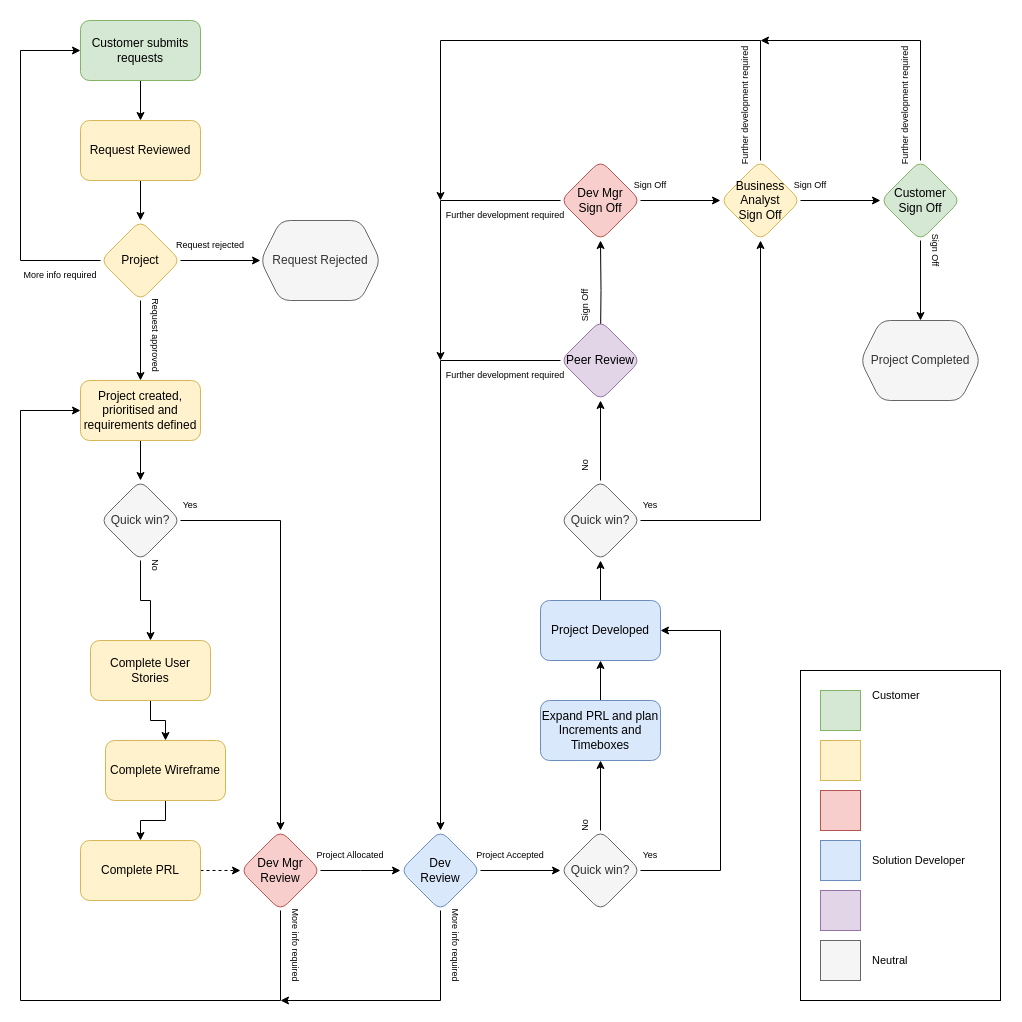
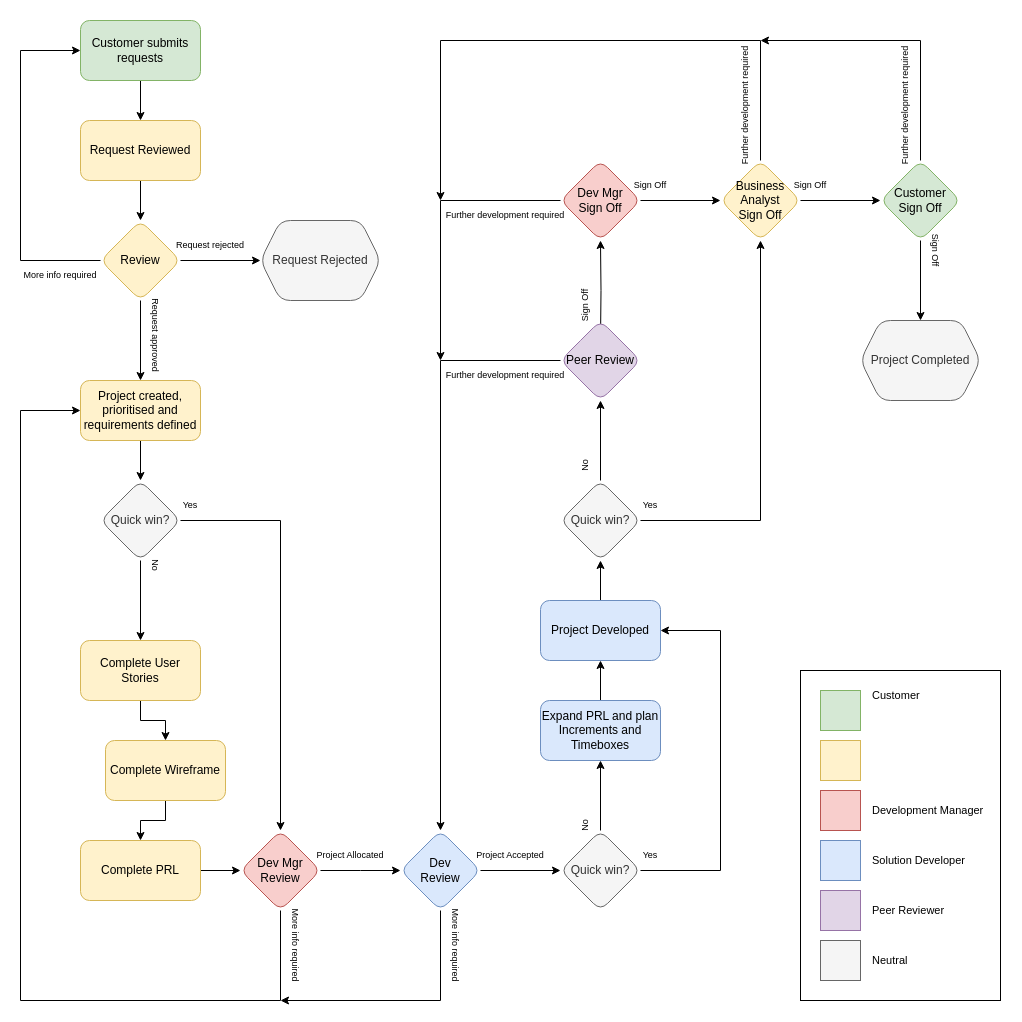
- <mxCell id="10" value="Project" style="rhombus;whiteSpace=wrap;html=1;rounded=1;shadow=0;strokeColor=#d6b656;strokeWidth=1;fillColor=#fff2cc;glass=0;" vertex="1" parent="1"><mxGeometry x="100" y="220" width="80" height="80" as="geometry" /></mxCell>
+ <mxCell id="10" value="Review" style="rhombus;whiteSpace=wrap;html=1;rounded=1;shadow=0;strokeColor=#d6b656;strokeWidth=1;fillColor=#fff2cc;glass=0;" vertex="1" parent="1"><mxGeometry x="100" y="220" width="80" height="80" as="geometry" /></mxCell>
- <mxCell id="18" value="Complete User Stories" style="whiteSpace=wrap;html=1;rounded=1;shadow=0;strokeColor=#d6b656;strokeWidth=1;fillColor=#fff2cc;glass=0;" vertex="1" parent="1"><mxGeometry x="90" y="640" width="120" height="60" as="geometry" /></mxCell>
+ <mxCell id="18" value="Complete User Stories" style="whiteSpace=wrap;html=1;rounded=1;shadow=0;strokeColor=#d6b656;strokeWidth=1;fillColor=#fff2cc;glass=0;" vertex="1" parent="1"><mxGeometry x="80" y="640" width="120" height="60" as="geometry" /></mxCell>
+ <mxCell id="77" value="Development Manager" style="text;html=1;strokeColor=none;fillColor=none;align=left;verticalAlign=middle;whiteSpace=wrap;rounded=0;fontSize=11;" vertex="1" parent="1"><mxGeometry x="870" y="795" width="120" height="30" as="geometry" /></mxCell>
- <mxCell id="21" value="" style="edgeStyle=orthogonalEdgeStyle;rounded=0;orthogonalLoop=1;jettySize=auto;html=1;entryX=0;entryY=0.5;entryDx=0;entryDy=0;dashed=1;" edge="1" parent="1" source="22" target="28"><mxGeometry relative="1" as="geometry"><mxPoint x="240" y="870" as="targetPoint" /></mxGeometry></mxCell>
+ <mxCell id="21" value="" style="edgeStyle=orthogonalEdgeStyle;rounded=0;orthogonalLoop=1;jettySize=auto;html=1;entryX=0;entryY=0.5;entryDx=0;entryDy=0;" edge="1" parent="1" source="22" target="28"><mxGeometry relative="1" as="geometry"><mxPoint x="240" y="870" as="targetPoint" /></mxGeometry></mxCell>
+ <mxCell id="81" value="Peer Reviewer" style="text;html=1;strokeColor=none;fillColor=none;align=left;verticalAlign=middle;whiteSpace=wrap;rounded=0;fontSize=11;" vertex="1" parent="1"><mxGeometry x="870" y="895" width="80" height="30" as="geometry" /></mxCell>
